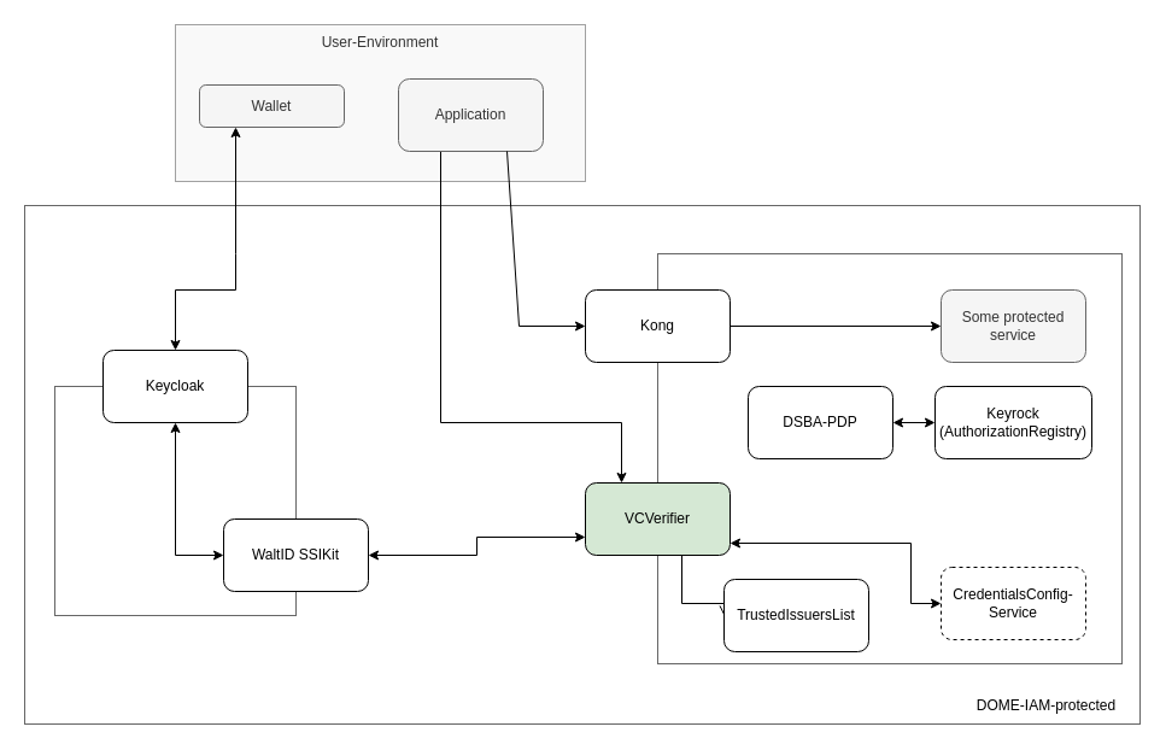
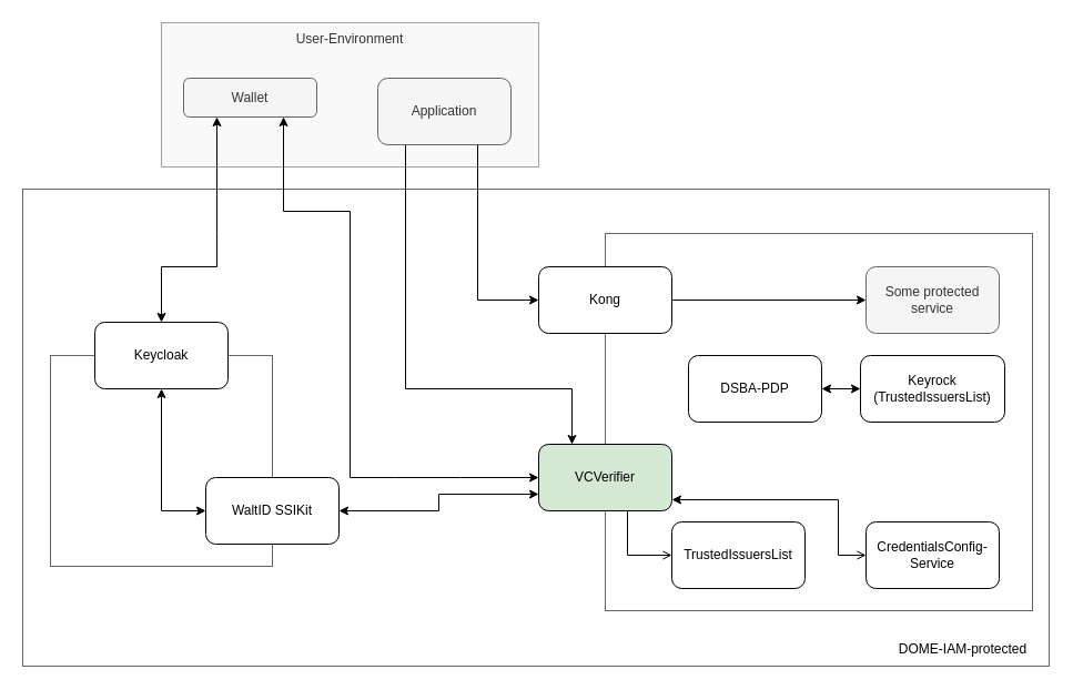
- <mxCell id="17" value="Application" style="rounded=1;whiteSpace=wrap;html=1;fillColor=#f5f5f5;strokeColor=#666666;fontColor=#333333;" parent="1" vertex="1"><mxGeometry x="330" y="65" width="120" height="60" as="geometry" /></mxCell>
+ <mxCell id="17" value="Application" style="rounded=1;whiteSpace=wrap;html=1;fillColor=#f5f5f5;strokeColor=#666666;fontColor=#333333;" parent="1" vertex="1"><mxGeometry x="340" y="70" width="120" height="60" as="geometry" /></mxCell>
+ <mxCell id="6" value="" style="endArrow=classic;startArrow=classic;html=1;rounded=0;entryX=0.75;entryY=1;entryDx=0;entryDy=0;exitX=0;exitY=0.5;exitDx=0;exitDy=0;" parent="1" source="16" target="4" edge="1"><mxGeometry width="50" height="50" relative="1" as="geometry"><mxPoint x="405" y="460" as="sourcePoint" /><mxPoint x="455" y="410" as="targetPoint" /><Array as="points"><mxPoint x="415" y="430" /><mxPoint x="355" y="430" /><mxPoint x="315" y="430" /><mxPoint x="315" y="190" /><mxPoint x="255" y="190" /></Array></mxGeometry></mxCell>
- <mxCell id="11" value="&lt;div&gt;Keyrock&lt;/div&gt;&lt;div&gt;(AuthorizationRegistry)&lt;br&gt;&lt;/div&gt;" style="rounded=1;whiteSpace=wrap;html=1;container=0;" parent="1" vertex="1"><mxGeometry x="775" y="320" width="130" height="60" as="geometry" /></mxCell>
+ <mxCell id="11" value="&lt;div&gt;Keyrock&lt;/div&gt;&lt;div&gt;(TrustedIssuersList)&lt;br&gt;&lt;/div&gt;" style="rounded=1;whiteSpace=wrap;html=1;container=0;" parent="1" vertex="1"><mxGeometry x="775" y="320" width="130" height="60" as="geometry" /></mxCell>
- <mxCell id="13" style="edgeStyle=orthogonalEdgeStyle;rounded=0;orthogonalLoop=1;jettySize=auto;html=1;startArrow=classic;startFill=1;" parent="1" source="16" target="26" edge="1"><mxGeometry relative="1" as="geometry"><Array as="points"><mxPoint x="755" y="450" /><mxPoint x="755" y="500" /></Array></mxGeometry></mxCell>
+ <mxCell id="13" style="edgeStyle=orthogonalEdgeStyle;rounded=0;orthogonalLoop=1;jettySize=auto;html=1;startArrow=classic;startFill=1;endArrow=open;" parent="1" source="16" target="26" edge="1"><mxGeometry relative="1" as="geometry"><Array as="points"><mxPoint x="755" y="450" /><mxPoint x="755" y="500" /></Array></mxGeometry></mxCell>
- <mxCell id="26" value="CredentialsConfig-Service" style="rounded=1;whiteSpace=wrap;html=1;container=0;dashed=1;" parent="1" vertex="1"><mxGeometry x="780" y="470" width="120" height="60" as="geometry" /></mxCell>
+ <mxCell id="26" value="CredentialsConfig-Service" style="rounded=1;whiteSpace=wrap;html=1;container=0;" parent="1" vertex="1"><mxGeometry x="780" y="470" width="120" height="60" as="geometry" /></mxCell>
- <mxCell id="27" value="TrustedIssuersList" style="rounded=1;whiteSpace=wrap;html=1;container=0;" parent="1" vertex="1"><mxGeometry x="600" y="480" width="120" height="60" as="geometry" /></mxCell>
+ <mxCell id="27" value="TrustedIssuersList" style="rounded=1;whiteSpace=wrap;html=1;container=0;" parent="1" vertex="1"><mxGeometry x="605" y="470" width="120" height="60" as="geometry" /></mxCell>
